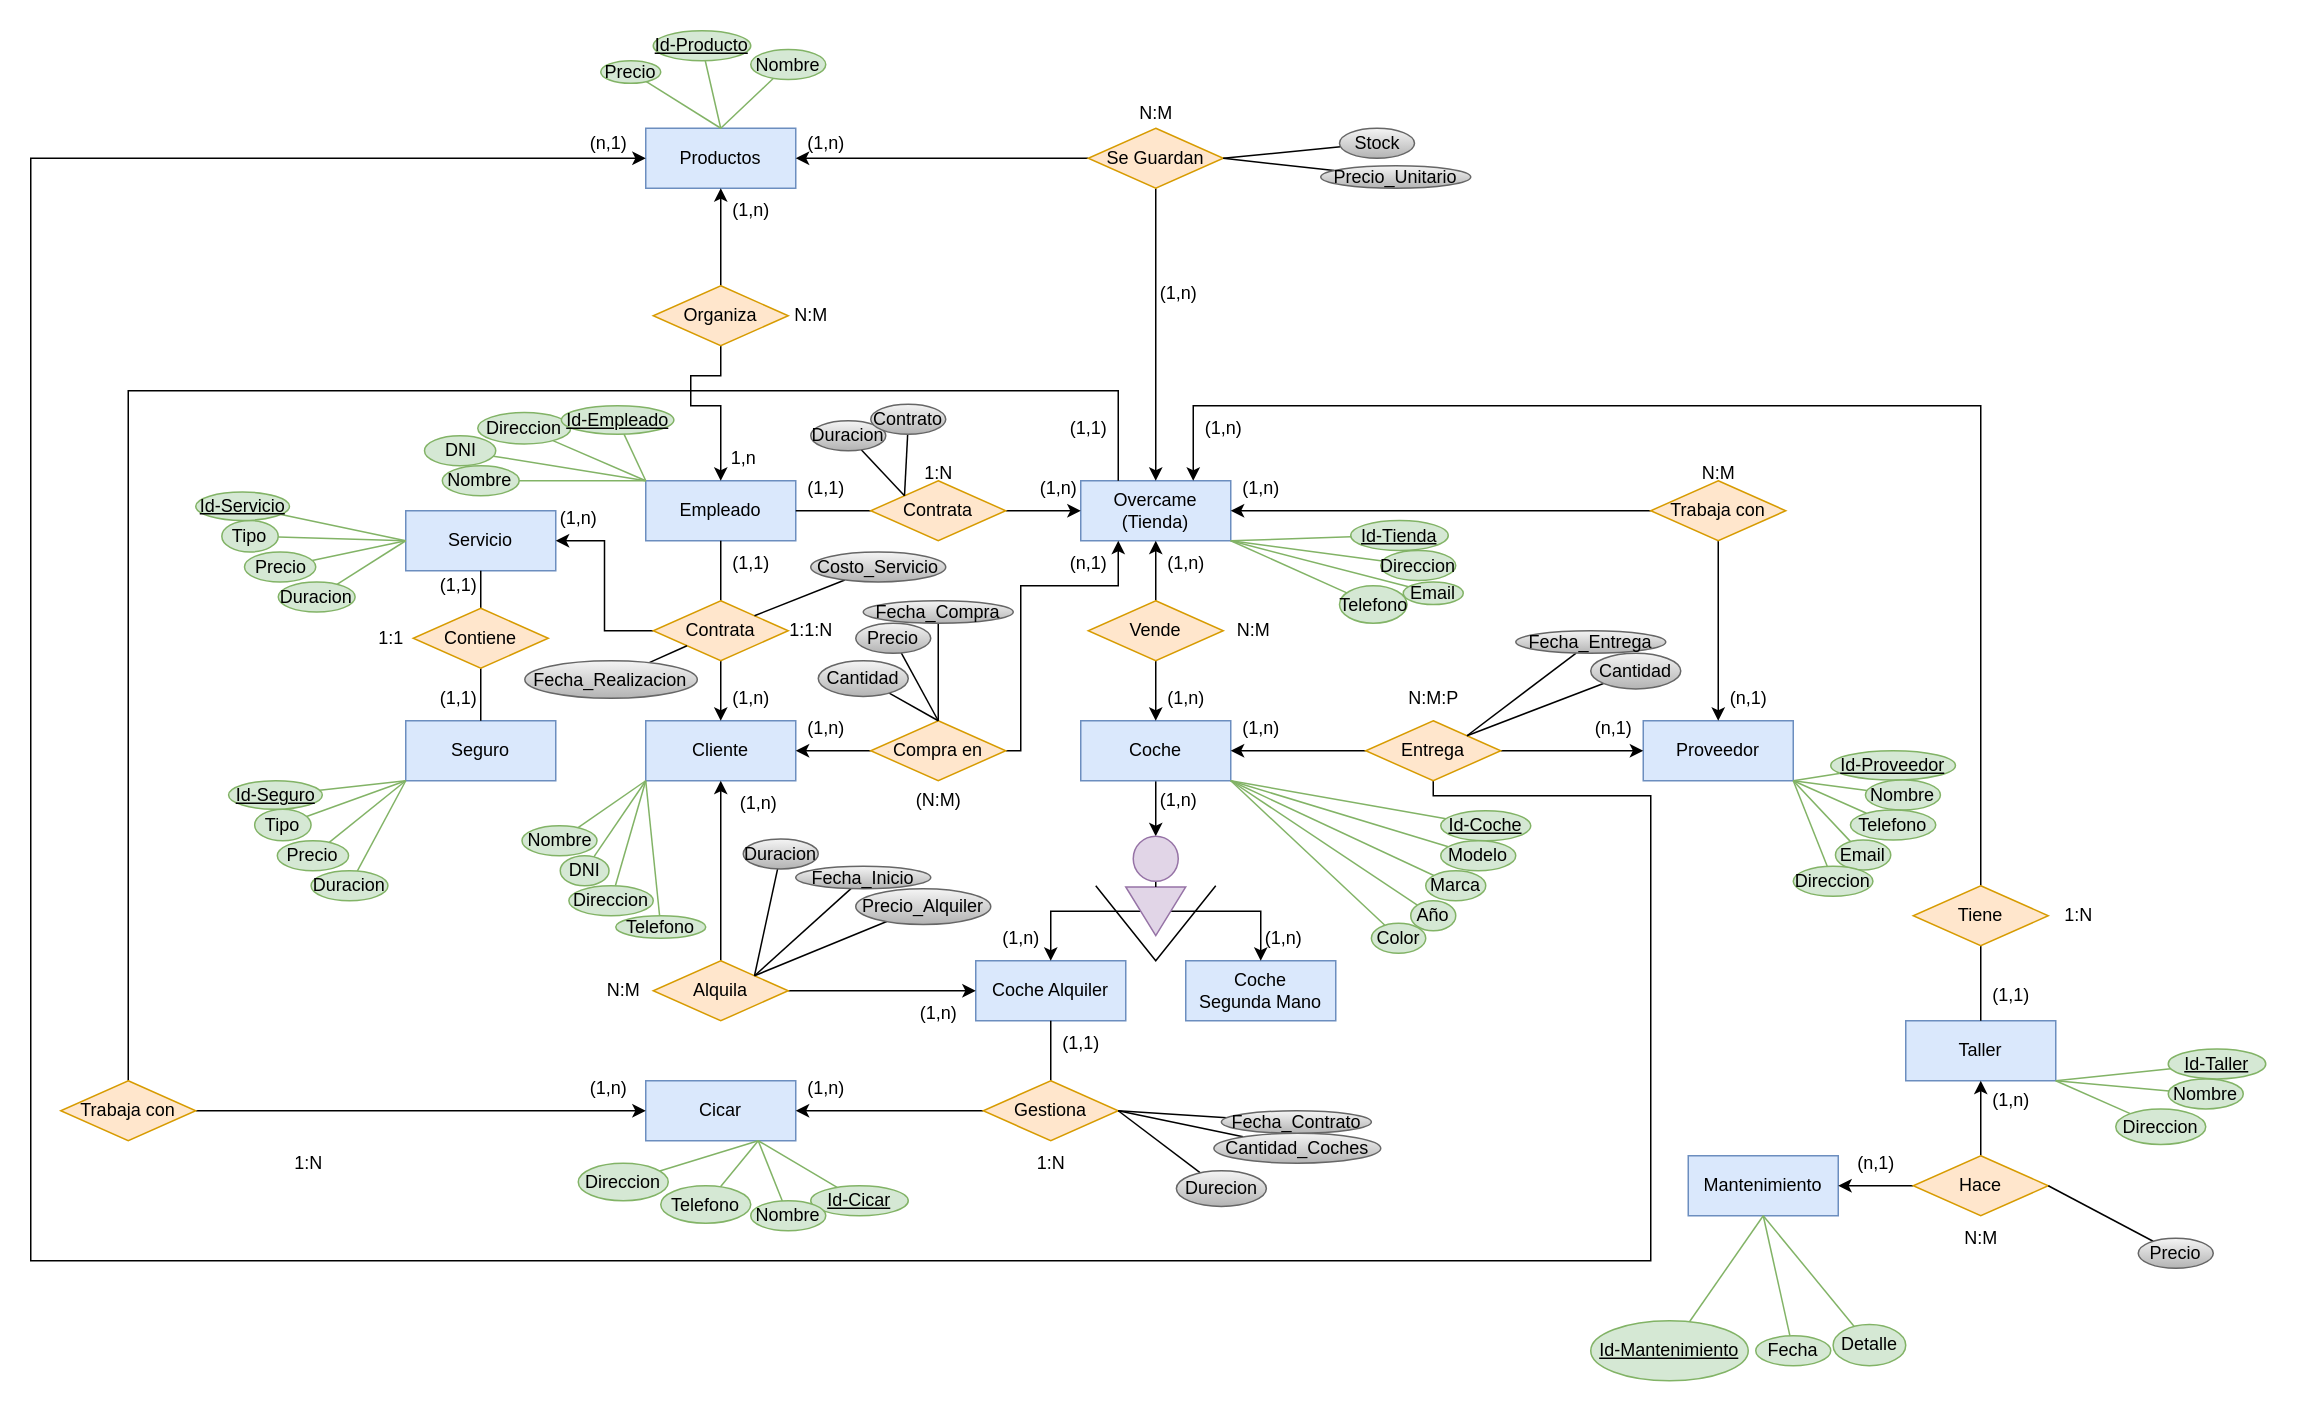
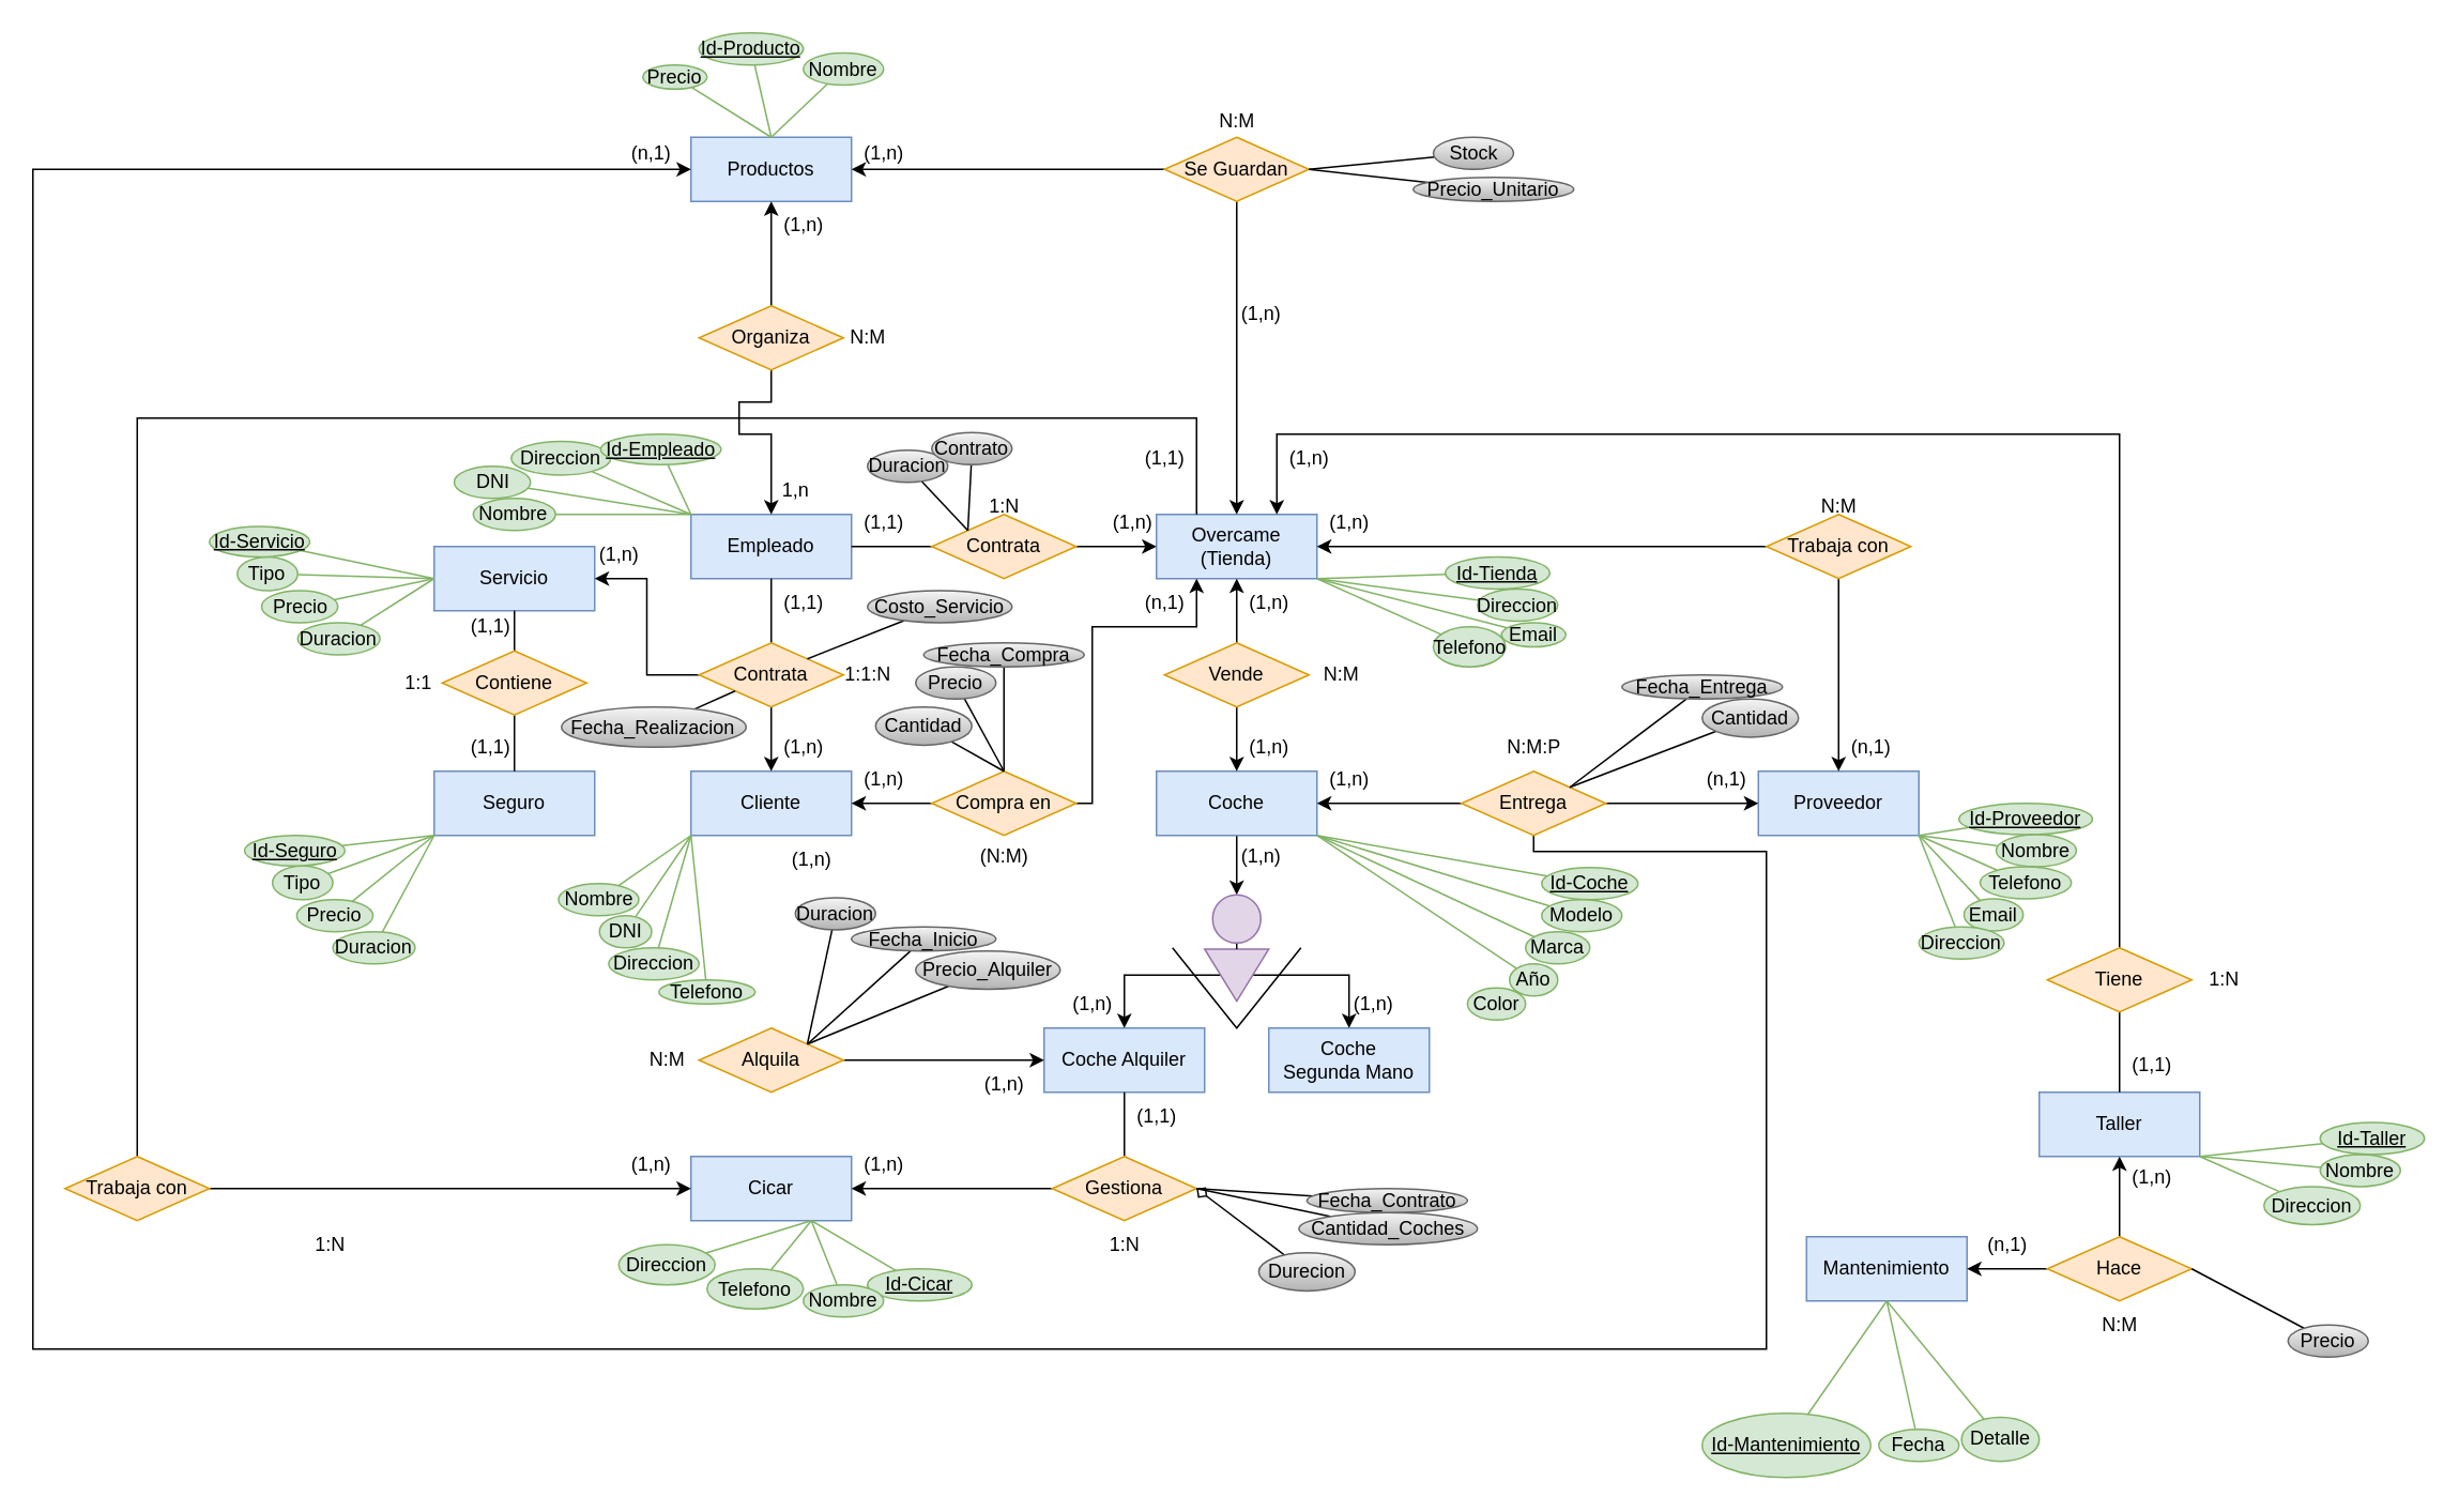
- <mxCell id="123" style="rounded=0;orthogonalLoop=1;jettySize=auto;html=1;entryX=1;entryY=1;entryDx=0;entryDy=0;endArrow=none;endFill=0;fillColor=#d5e8d4;strokeColor=#82b366;" parent="1" source="124" target="4" edge="1"><mxGeometry relative="1" as="geometry" /></mxCell>
- <mxCell id="46" style="edgeStyle=orthogonalEdgeStyle;rounded=0;orthogonalLoop=1;jettySize=auto;html=1;entryX=0.5;entryY=1;entryDx=0;entryDy=0;" parent="1" source="48" target="2" edge="1"><mxGeometry relative="1" as="geometry" /></mxCell>
- <mxCell id="229" style="rounded=0;orthogonalLoop=1;jettySize=auto;html=1;entryX=1;entryY=0.5;entryDx=0;entryDy=0;endArrow=none;endFill=0;" parent="1" source="230" target="65" edge="1"><mxGeometry relative="1" as="geometry" /></mxCell>
+ <mxCell id="229" style="rounded=0;orthogonalLoop=1;jettySize=auto;html=1;entryX=1;entryY=0.5;entryDx=0;entryDy=0;endArrow=diamond;endFill=0;" parent="1" source="230" target="65" edge="1"><mxGeometry relative="1" as="geometry" /></mxCell>
